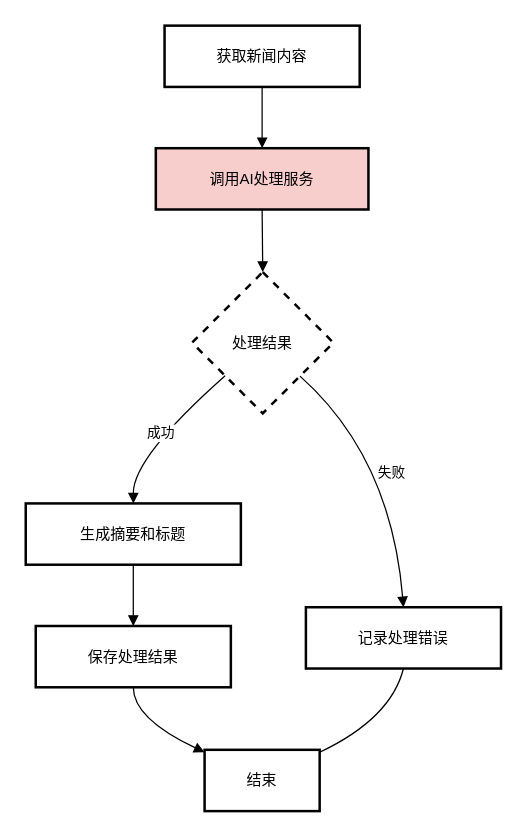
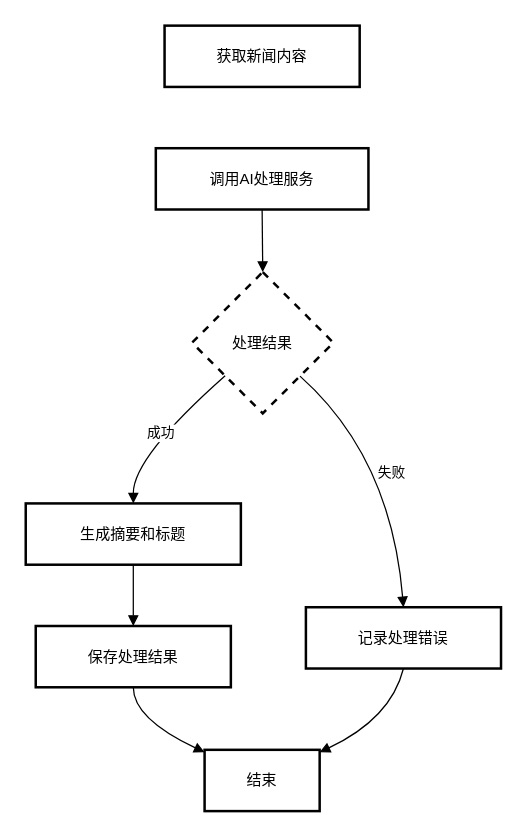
- <mxCell id="9" value="" style="curved=1;startArrow=none;endArrow=block;exitX=0.5;exitY=0.98;entryX=0.5;entryY=0;rounded=0;" edge="1" parent="1" source="2" target="3"><mxGeometry relative="1" as="geometry"><Array as="points" /></mxGeometry></mxCell>
- <mxCell id="3" value="调用AI处理服务" style="whiteSpace=wrap;strokeWidth=2;fillColor=#f8cecc;" vertex="1" parent="1"><mxGeometry x="124" y="118" width="170" height="49" as="geometry" /></mxCell>
+ <mxCell id="3" value="调用AI处理服务" style="whiteSpace=wrap;strokeWidth=2;" vertex="1" parent="1"><mxGeometry x="124" y="118" width="170" height="49" as="geometry" /></mxCell>
- <mxCell id="15" value="" style="curved=1;startArrow=none;endArrow=none;exitX=0.5;exitY=0.99;entryX=1;entryY=0.04;rounded=0;" edge="1" parent="1" source="6" target="8"><mxGeometry relative="1" as="geometry"><Array as="points"><mxPoint x="312" y="574" /></Array></mxGeometry></mxCell>
+ <mxCell id="15" value="" style="curved=1;startArrow=none;endArrow=block;exitX=0.5;exitY=0.99;entryX=1;entryY=0.04;rounded=0;" edge="1" parent="1" source="6" target="8"><mxGeometry relative="1" as="geometry"><Array as="points"><mxPoint x="312" y="574" /></Array></mxGeometry></mxCell>
